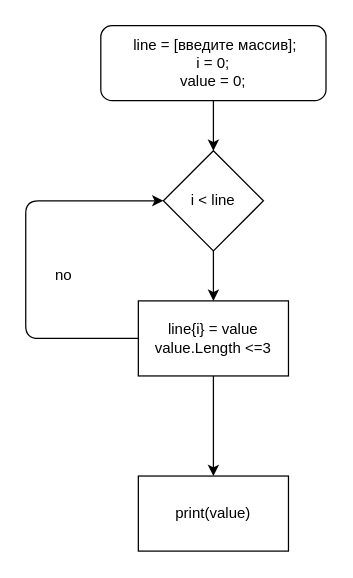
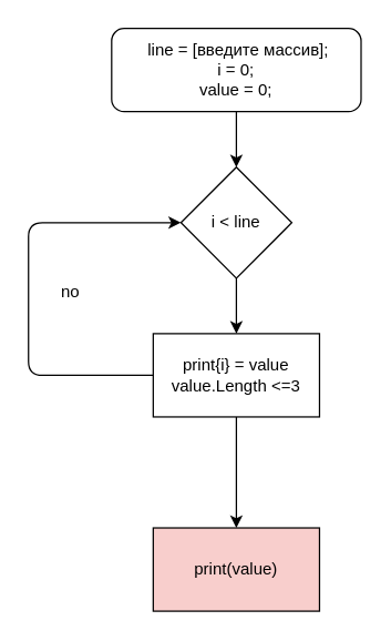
- <mxCell id="9" value="no" style="text;html=1;align=center;verticalAlign=middle;resizable=0;points=[];autosize=1;strokeColor=none;fillColor=none;" vertex="1" parent="1"><mxGeometry x="30" y="205" width="40" height="30" as="geometry" /></mxCell>
+ <mxCell id="9" value="no" style="text;html=1;align=center;verticalAlign=middle;resizable=0;points=[];autosize=1;strokeColor=none;fillColor=none;" vertex="1" parent="1"><mxGeometry x="30" y="195" width="40" height="30" as="geometry" /></mxCell>
- <mxCell id="7" value="line{i} = value&lt;br&gt;value.Length &amp;lt;=3" style="whiteSpace=wrap;html=1;" vertex="1" parent="1"><mxGeometry x="110" y="240" width="120" height="60" as="geometry" /></mxCell>
+ <mxCell id="7" value="print{i} = value&lt;br&gt;value.Length &amp;lt;=3" style="whiteSpace=wrap;html=1;" vertex="1" parent="1"><mxGeometry x="110" y="240" width="120" height="60" as="geometry" /></mxCell>
- <mxCell id="10" value="print(value)" style="whiteSpace=wrap;html=1;" vertex="1" parent="1"><mxGeometry x="110" y="380" width="120" height="60" as="geometry" /></mxCell>
+ <mxCell id="10" value="print(value)" style="whiteSpace=wrap;html=1;fillColor=#f8cecc;" vertex="1" parent="1"><mxGeometry x="110" y="380" width="120" height="60" as="geometry" /></mxCell>
